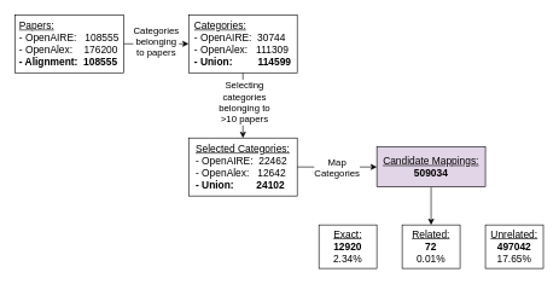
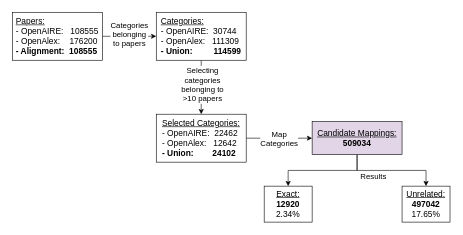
+ <mxCell id="11" style="edgeStyle=orthogonalEdgeStyle;rounded=0;orthogonalLoop=1;jettySize=auto;html=1;exitX=0.5;exitY=1;exitDx=0;exitDy=0;entryX=0.5;entryY=0;entryDx=0;entryDy=0;" edge="1" parent="1" source="15" target="17"><mxGeometry relative="1" as="geometry" /></mxCell>
+ <mxCell id="13" style="edgeStyle=orthogonalEdgeStyle;rounded=0;orthogonalLoop=1;jettySize=auto;html=1;exitX=0.5;exitY=1;exitDx=0;exitDy=0;entryX=0.5;entryY=0;entryDx=0;entryDy=0;" edge="1" parent="1" source="15" target="18"><mxGeometry relative="1" as="geometry" /></mxCell>
+ <mxCell id="14" value="&lt;font style=&quot;font-size: 13px;&quot;&gt;Results&lt;/font&gt;" style="edgeLabel;html=1;align=center;verticalAlign=middle;resizable=0;points=[];" vertex="1" connectable="0" parent="13"><mxGeometry x="-0.447" y="-2" relative="1" as="geometry"><mxPoint x="7" y="8" as="offset" /></mxGeometry></mxCell>
- <mxCell id="12" style="edgeStyle=orthogonalEdgeStyle;rounded=0;orthogonalLoop=1;jettySize=auto;html=1;exitX=0.5;exitY=1;exitDx=0;exitDy=0;entryX=0.5;entryY=0;entryDx=0;entryDy=0;" edge="1" parent="1" source="15" target="16"><mxGeometry relative="1" as="geometry" /></mxCell>
- <mxCell id="16" value="&lt;div style=&quot;font-size: 14px;&quot;&gt;&lt;u&gt;Related:&lt;/u&gt;&lt;/div&gt;&lt;div style=&quot;font-size: 14px;&quot;&gt;&lt;span style=&quot;background-color: initial;&quot;&gt;&lt;b&gt;72&lt;/b&gt;&lt;/span&gt;&lt;/div&gt;&lt;div style=&quot;font-size: 14px;&quot;&gt;&lt;span style=&quot;background-color: initial;&quot;&gt;0.01%&lt;/span&gt;&lt;/div&gt;" style="rounded=0;whiteSpace=wrap;html=1;align=center;" vertex="1" parent="1"><mxGeometry x="555" y="310" width="80" height="60" as="geometry" /></mxCell>
